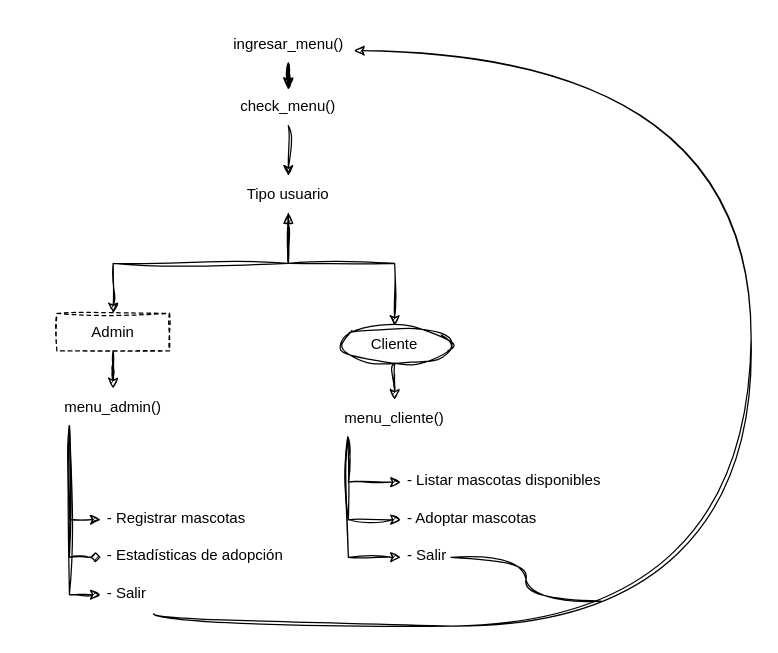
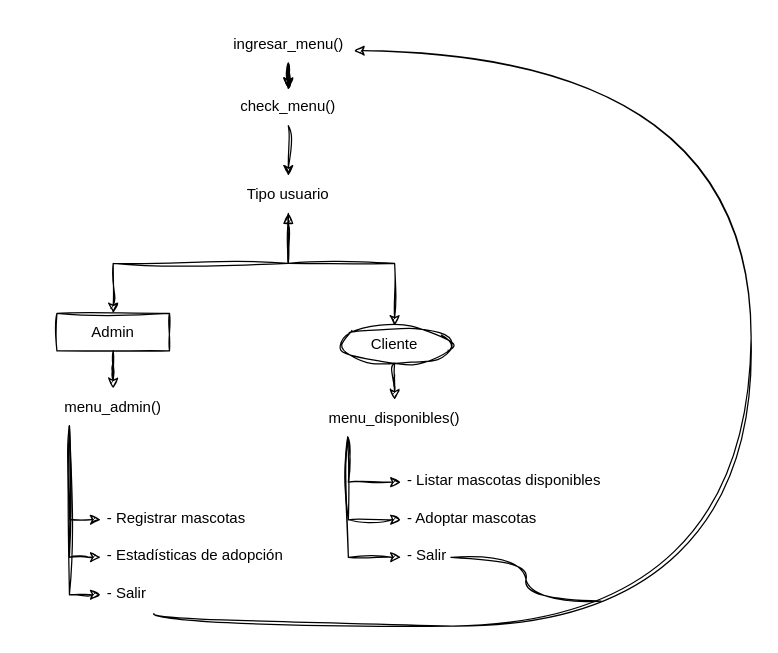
- <mxCell id="4" value="Admin" style="rounded=0;whiteSpace=wrap;html=1;align=center;verticalAlign=middle;fontFamily=Arial;fontSize=12;sketch=1;curveFitting=1;jiggle=2;fillColor=none;dashed=1;" parent="1" vertex="1"><mxGeometry x="45" y="250" width="90" height="30" as="geometry" /></mxCell>
+ <mxCell id="4" value="Admin" style="rounded=0;whiteSpace=wrap;html=1;align=center;verticalAlign=middle;fontFamily=Arial;fontSize=12;sketch=1;curveFitting=1;jiggle=2;fillColor=none;" parent="1" vertex="1"><mxGeometry x="45" y="250" width="90" height="30" as="geometry" /></mxCell>
- <mxCell id="12" value="menu_cliente()" style="text;html=1;align=center;verticalAlign=middle;whiteSpace=wrap;rounded=0;fontFamily=Arial;fontSize=12;sketch=1;curveFitting=1;jiggle=2;" parent="1" vertex="1"><mxGeometry x="240" y="319" width="150" height="30" as="geometry" /></mxCell>
+ <mxCell id="12" value="menu_disponibles()" style="text;html=1;align=center;verticalAlign=middle;whiteSpace=wrap;rounded=0;fontFamily=Arial;fontSize=12;sketch=1;curveFitting=1;jiggle=2;" parent="1" vertex="1"><mxGeometry x="240" y="319" width="150" height="30" as="geometry" /></mxCell>
- <mxCell id="22" value="" style="endArrow=diamond;html=1;rounded=0;fontFamily=Helvetica;fontSize=12;fontColor=#FFFFFF;exitX=0.25;exitY=1;exitDx=0;exitDy=0;sketch=1;curveFitting=1;jiggle=2;" parent="1" source="11" target="16" edge="1"><mxGeometry width="50" height="50" relative="1" as="geometry"><mxPoint x="70" y="570" as="sourcePoint" /><mxPoint x="120" y="520" as="targetPoint" /><Array as="points"><mxPoint x="55" y="445" /><mxPoint x="70" y="445" /></Array></mxGeometry></mxCell>
+ <mxCell id="22" value="" style="endArrow=classic;html=1;rounded=0;fontFamily=Helvetica;fontSize=12;fontColor=#FFFFFF;exitX=0.25;exitY=1;exitDx=0;exitDy=0;sketch=1;curveFitting=1;jiggle=2;" parent="1" source="11" target="16" edge="1"><mxGeometry width="50" height="50" relative="1" as="geometry"><mxPoint x="70" y="570" as="sourcePoint" /><mxPoint x="120" y="520" as="targetPoint" /><Array as="points"><mxPoint x="55" y="445" /><mxPoint x="70" y="445" /></Array></mxGeometry></mxCell>
